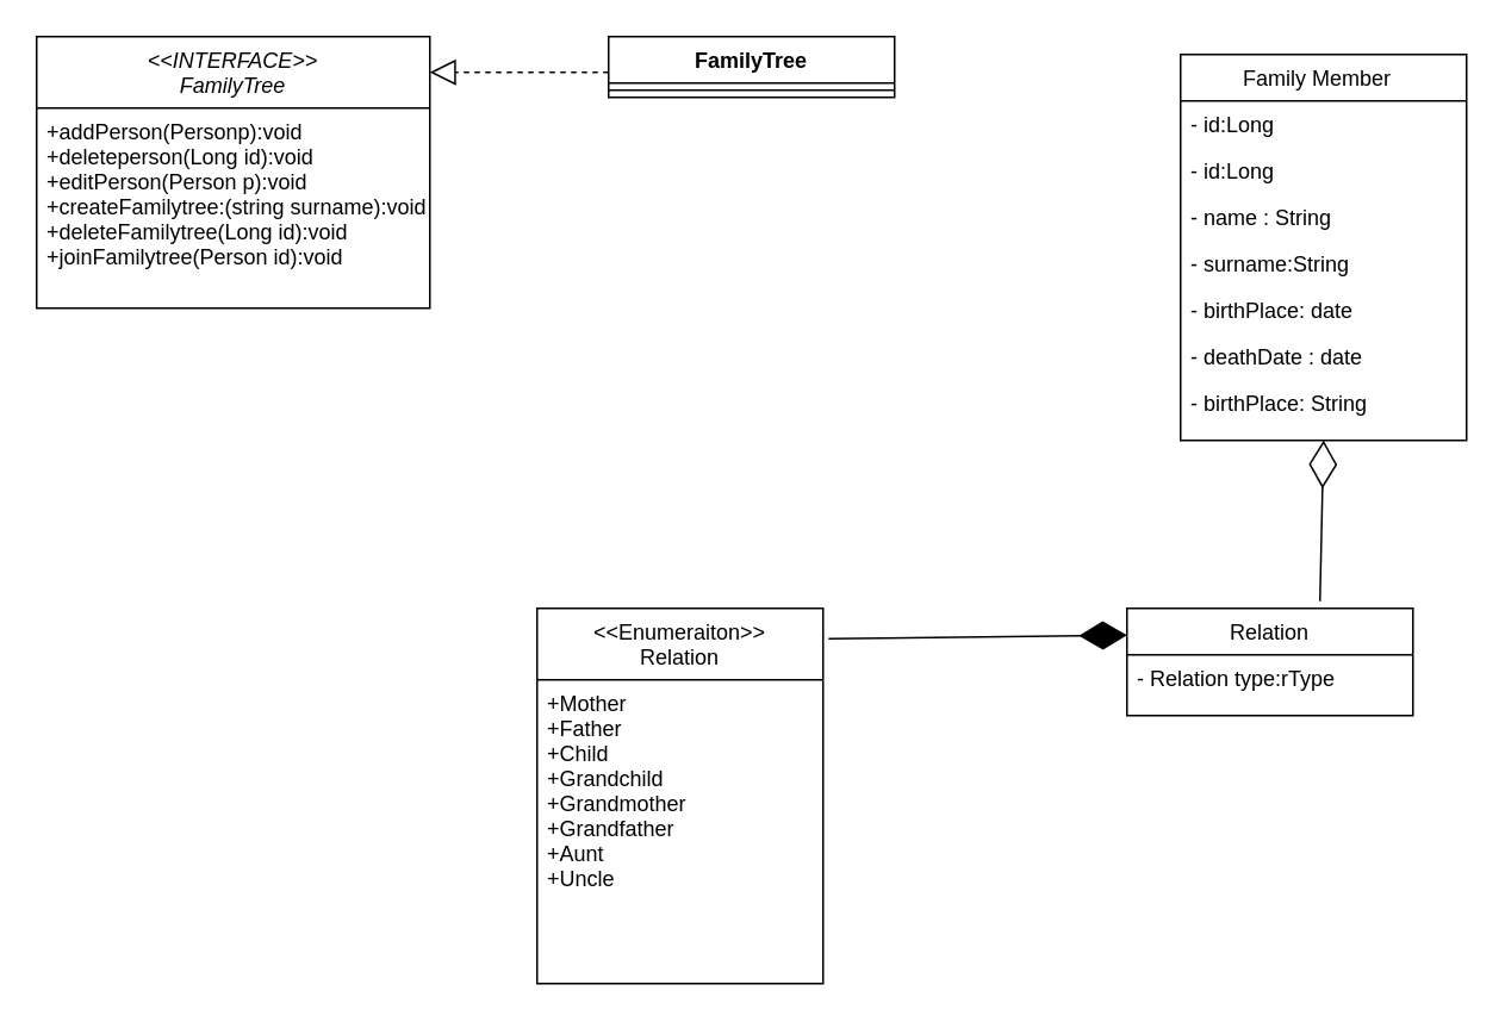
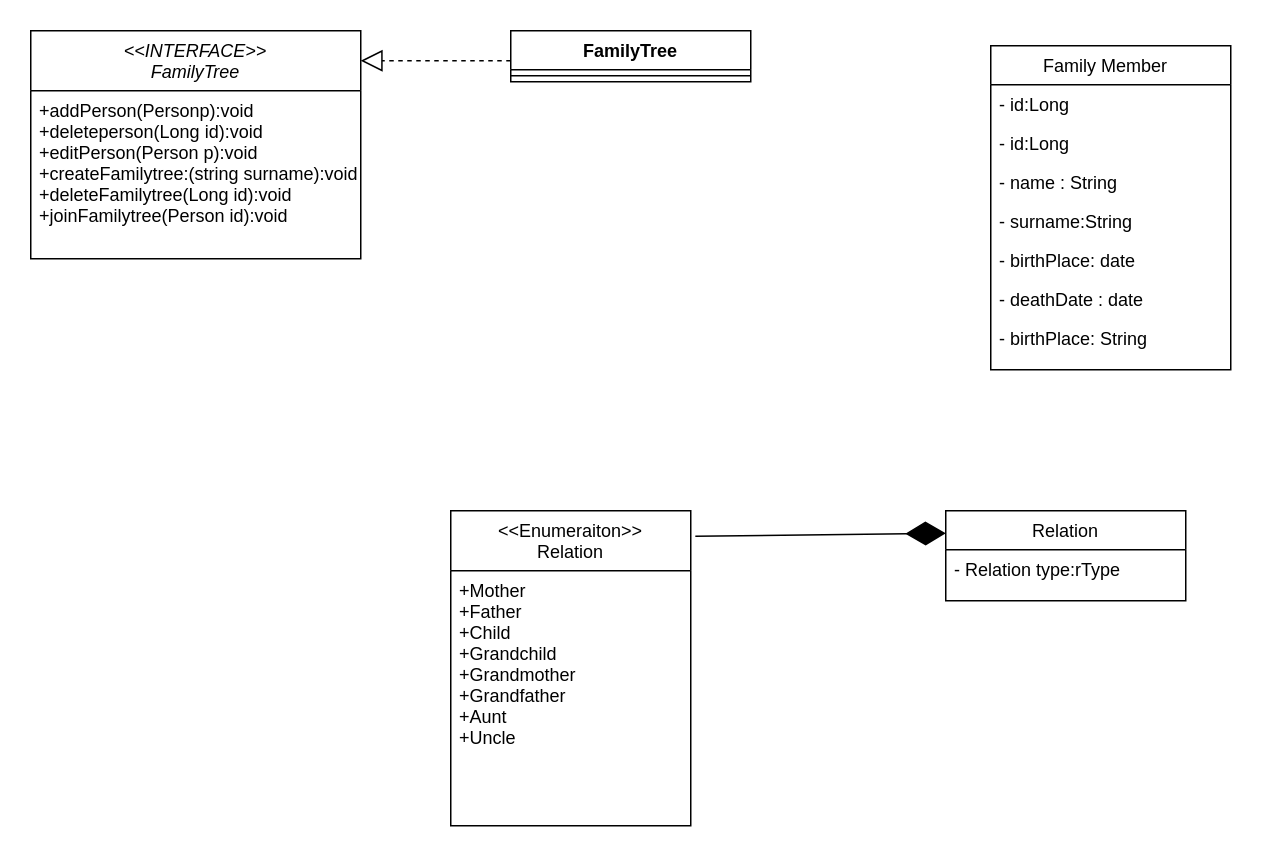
- <mxCell id="22" value="" style="endArrow=diamondThin;endFill=0;endSize=24;html=1;rounded=0;exitX=0.675;exitY=-0.067;exitDx=0;exitDy=0;exitPerimeter=0;entryX=0.5;entryY=1;entryDx=0;entryDy=0;" edge="1" parent="1" source="7" target="10"><mxGeometry width="160" relative="1" as="geometry"><mxPoint x="230" y="230" as="sourcePoint" /><mxPoint x="390" y="230" as="targetPoint" /></mxGeometry></mxCell>
